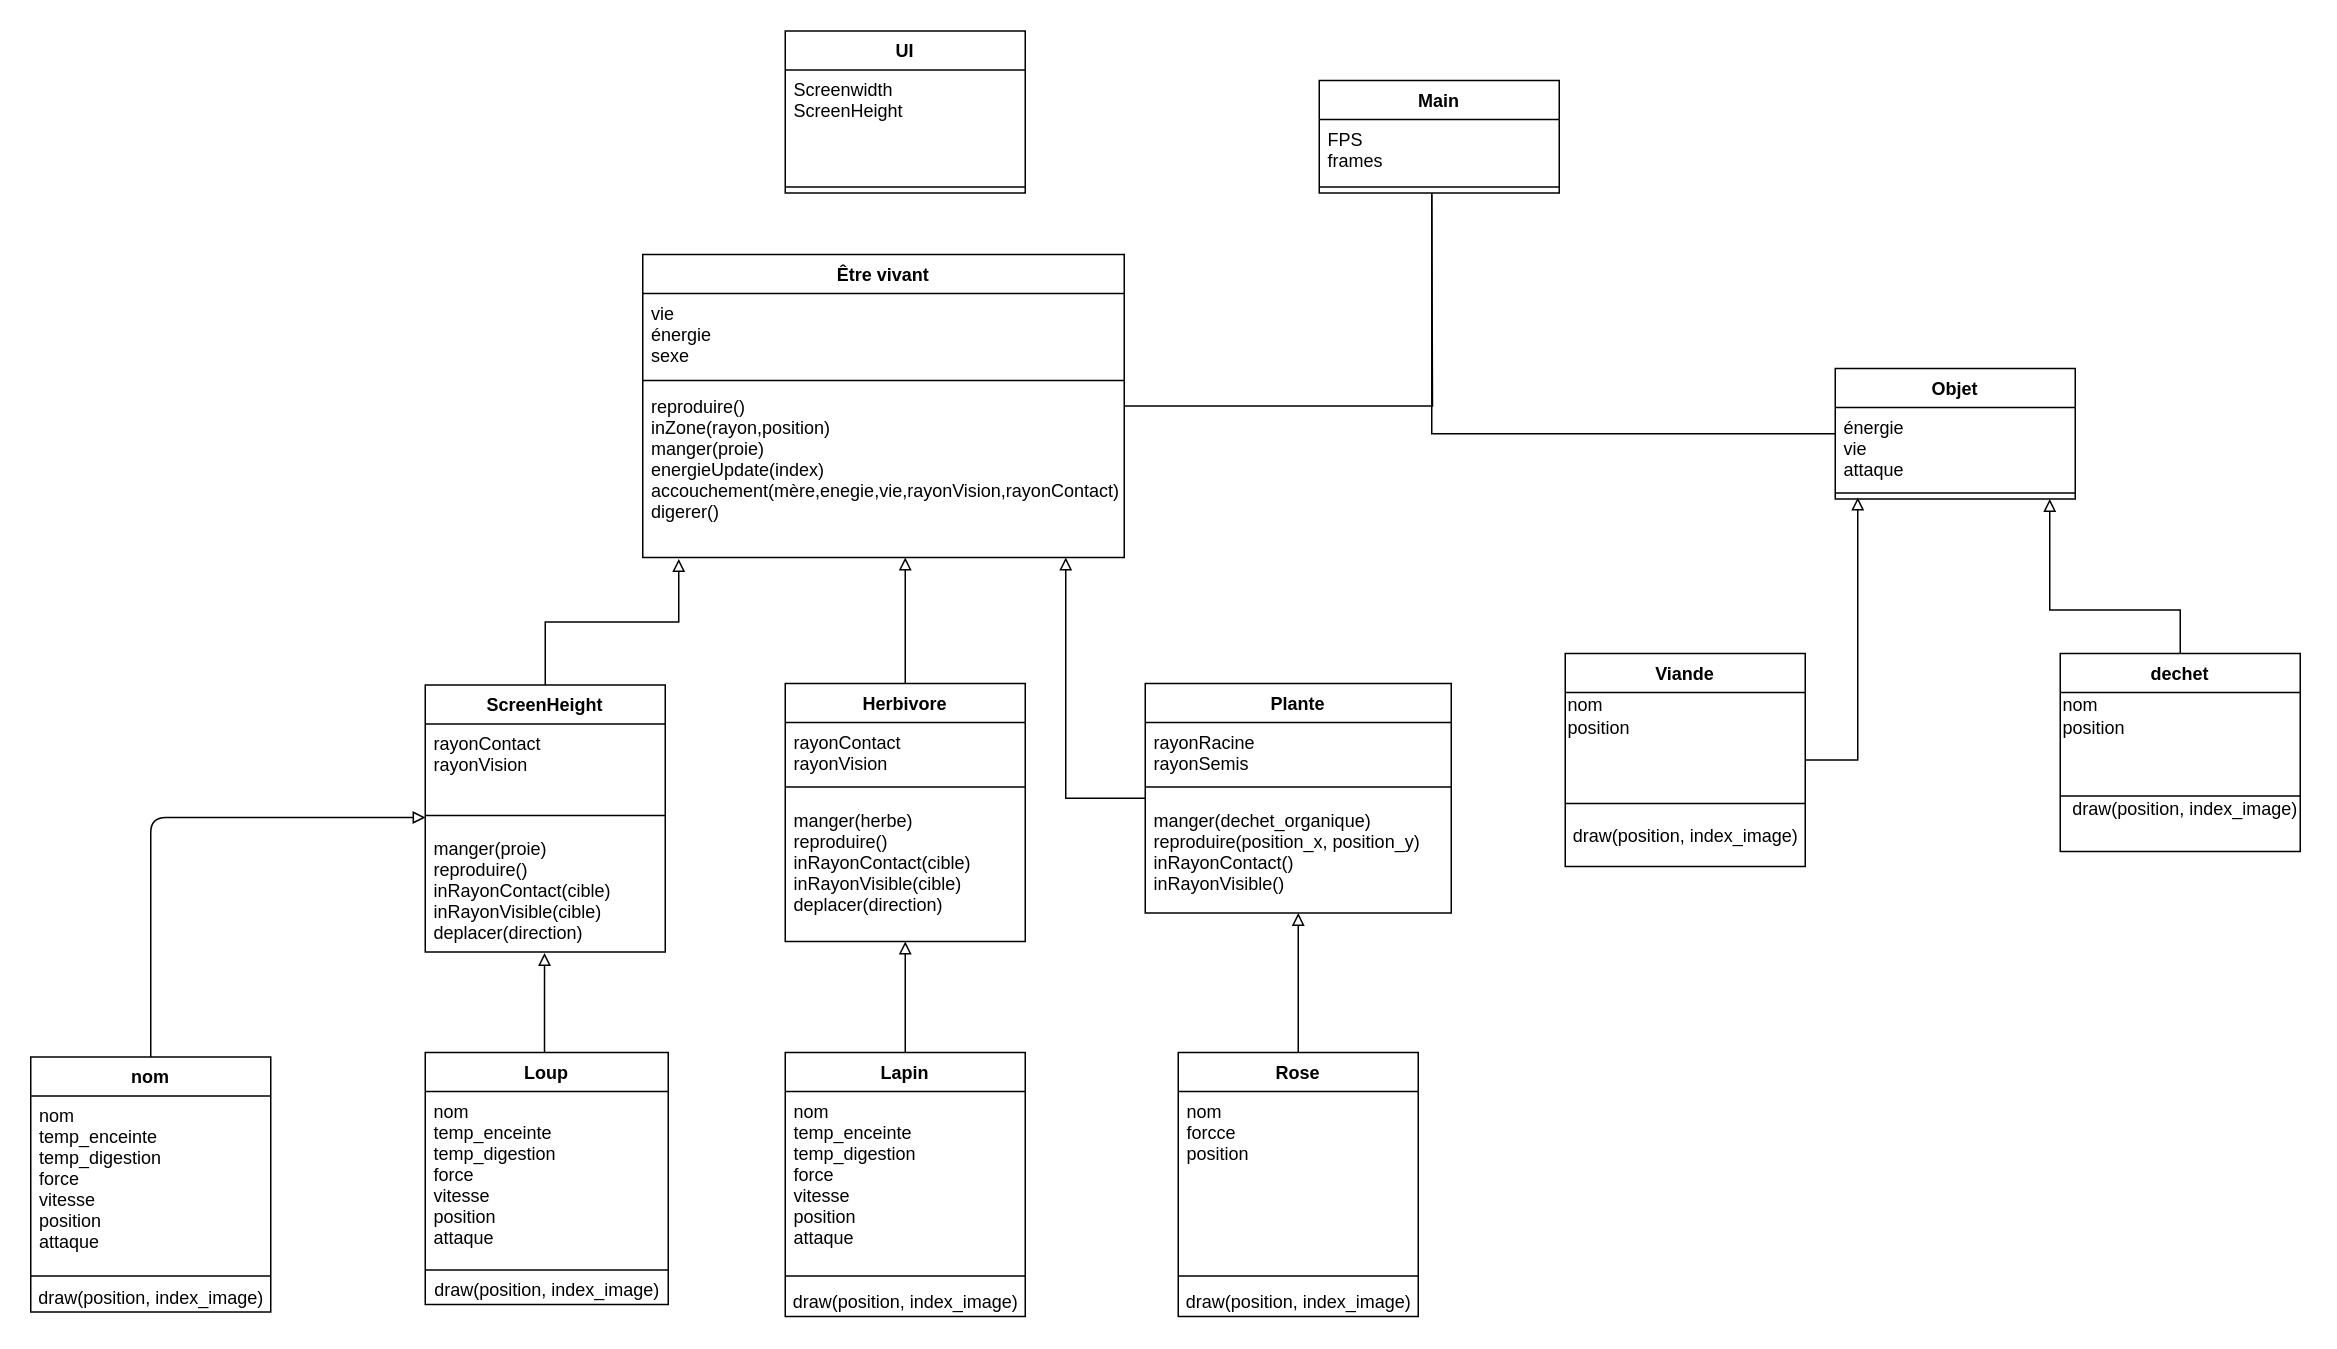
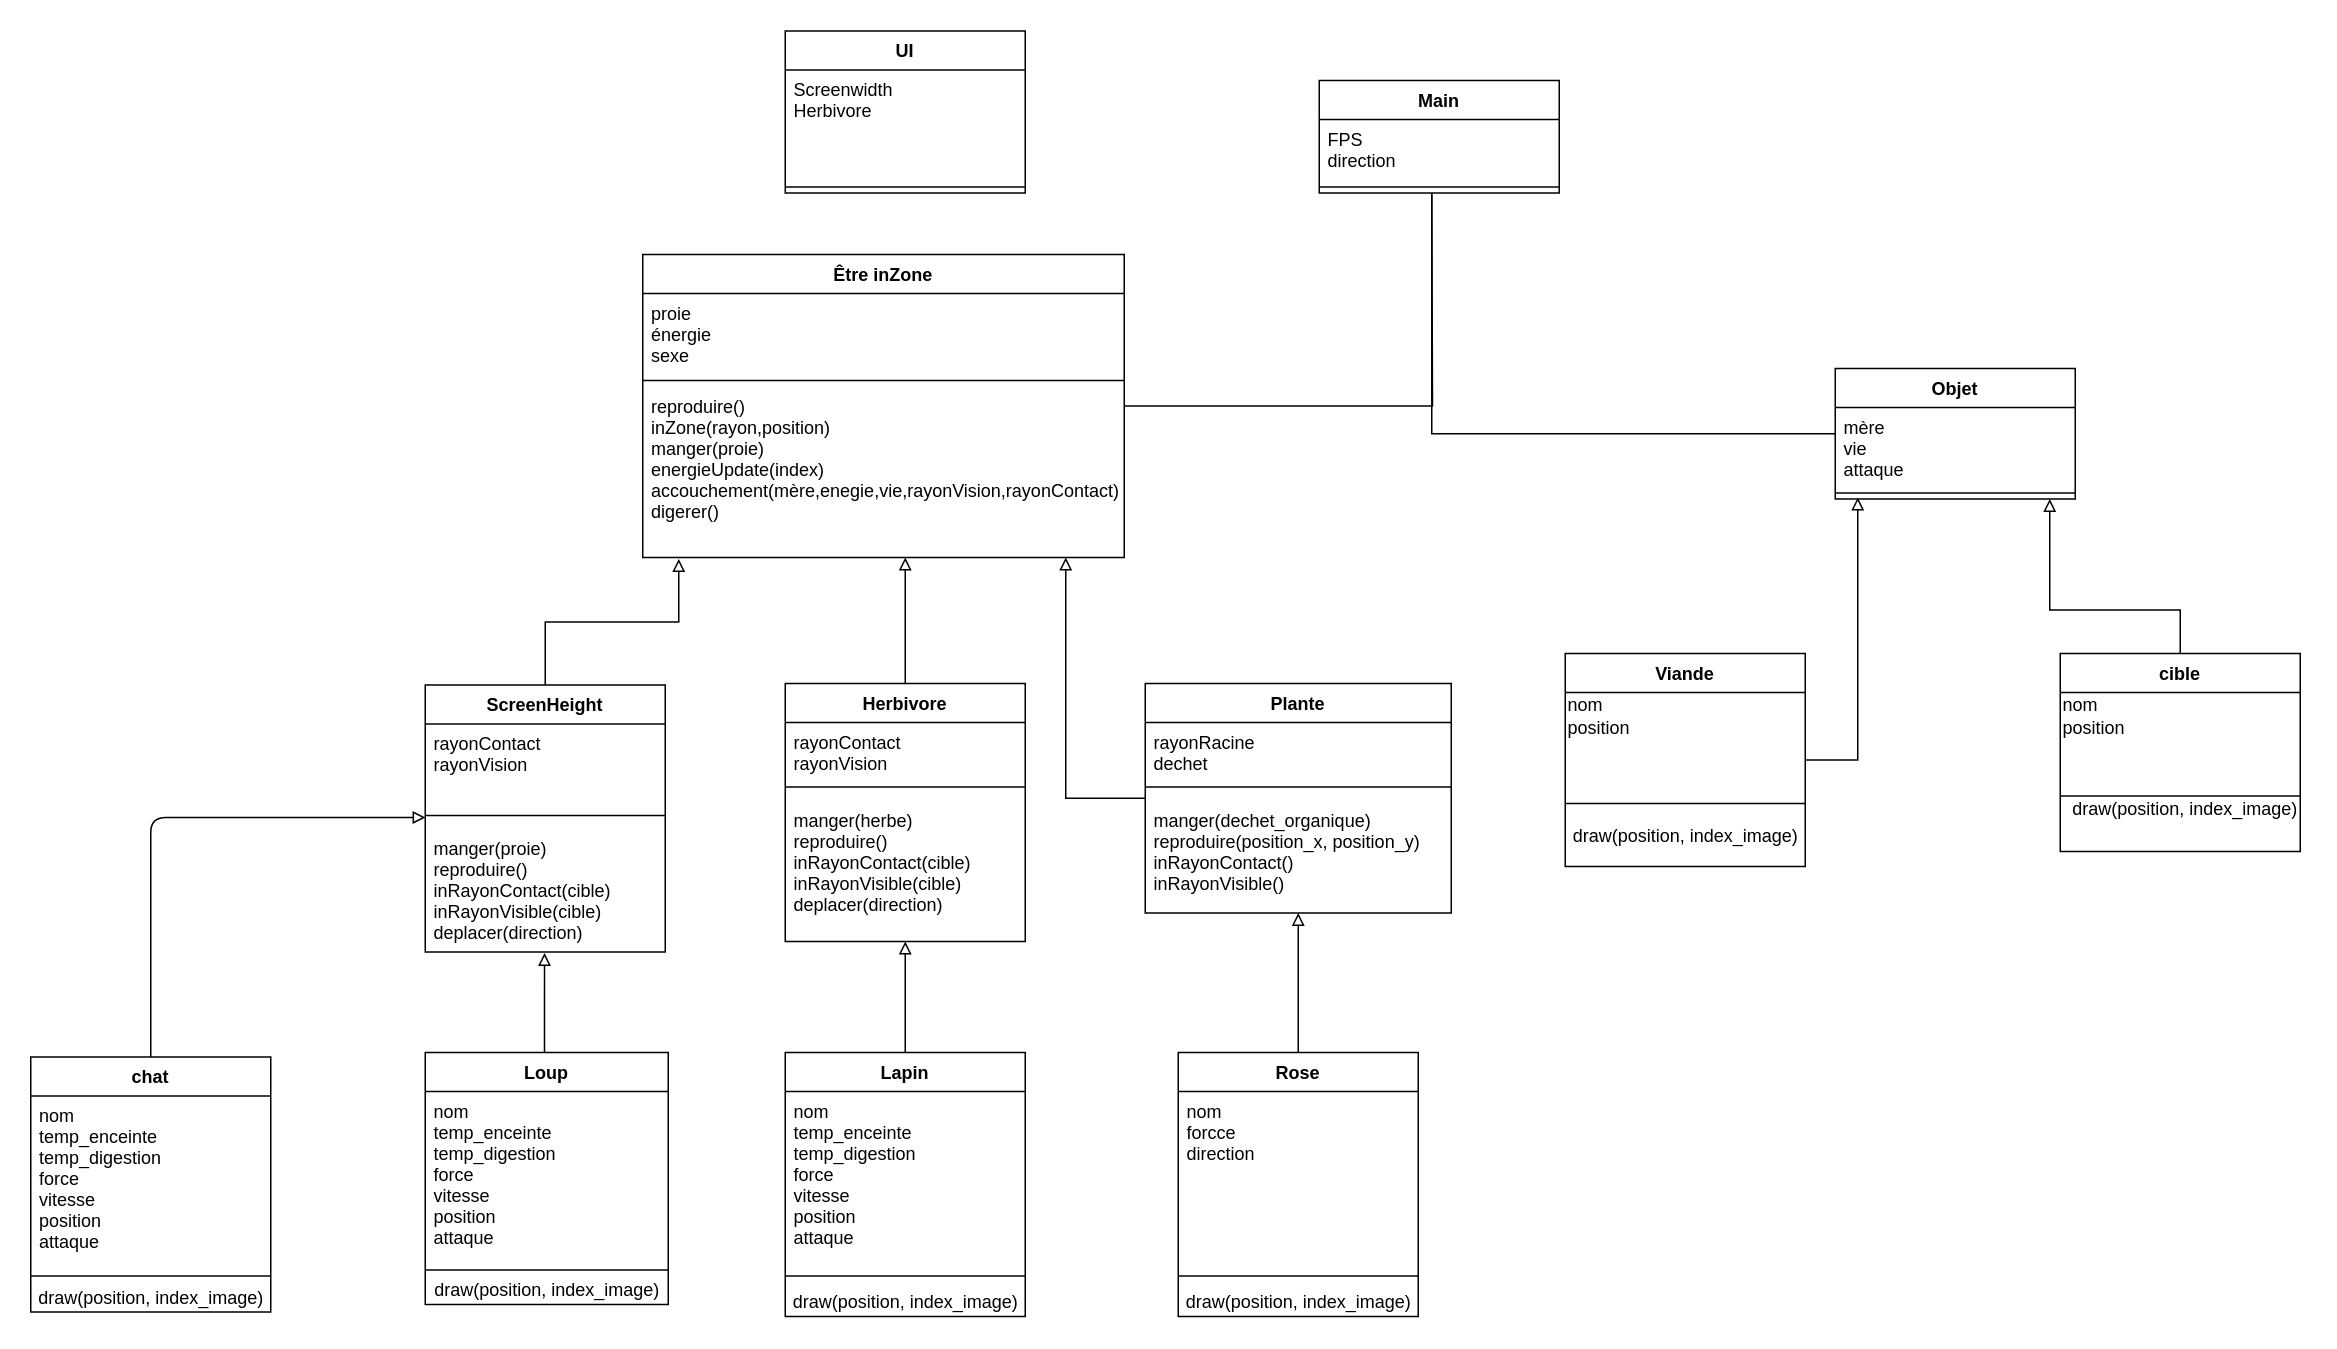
- <mxCell id="53" value="Screenwidth&#10;ScreenHeight" style="text;strokeColor=none;fillColor=none;align=left;verticalAlign=top;spacingLeft=4;spacingRight=4;overflow=hidden;rotatable=0;points=[[0,0.5],[1,0.5]];portConstraint=eastwest;rounded=0;" parent="52" vertex="1"><mxGeometry y="26" width="160" height="74" as="geometry" /></mxCell>
+ <mxCell id="53" value="Screenwidth&#10;Herbivore" style="text;strokeColor=none;fillColor=none;align=left;verticalAlign=top;spacingLeft=4;spacingRight=4;overflow=hidden;rotatable=0;points=[[0,0.5],[1,0.5]];portConstraint=eastwest;rounded=0;" parent="52" vertex="1"><mxGeometry y="26" width="160" height="74" as="geometry" /></mxCell>
- <mxCell id="50" value="FPS&#10;frames" style="text;strokeColor=none;fillColor=none;align=left;verticalAlign=top;spacingLeft=4;spacingRight=4;overflow=hidden;rotatable=0;points=[[0,0.5],[1,0.5]];portConstraint=eastwest;rounded=0;" parent="49" vertex="1"><mxGeometry y="26" width="160" height="41" as="geometry" /></mxCell>
+ <mxCell id="50" value="FPS&#10;direction" style="text;strokeColor=none;fillColor=none;align=left;verticalAlign=top;spacingLeft=4;spacingRight=4;overflow=hidden;rotatable=0;points=[[0,0.5],[1,0.5]];portConstraint=eastwest;rounded=0;" parent="49" vertex="1"><mxGeometry y="26" width="160" height="41" as="geometry" /></mxCell>
- <mxCell id="3" value="Être vivant" style="swimlane;fontStyle=1;align=center;verticalAlign=top;childLayout=stackLayout;horizontal=1;startSize=26;horizontalStack=0;resizeParent=1;resizeParentMax=0;resizeLast=0;collapsible=1;marginBottom=0;rounded=0;" parent="1" vertex="1"><mxGeometry x="428" y="169" width="321" height="202" as="geometry" /></mxCell>
+ <mxCell id="3" value="Être inZone" style="swimlane;fontStyle=1;align=center;verticalAlign=top;childLayout=stackLayout;horizontal=1;startSize=26;horizontalStack=0;resizeParent=1;resizeParentMax=0;resizeLast=0;collapsible=1;marginBottom=0;rounded=0;" parent="1" vertex="1"><mxGeometry x="428" y="169" width="321" height="202" as="geometry" /></mxCell>
- <mxCell id="4" value="vie&#10;énergie&#10;sexe&#10;" style="text;strokeColor=none;fillColor=none;align=left;verticalAlign=top;spacingLeft=4;spacingRight=4;overflow=hidden;rotatable=0;points=[[0,0.5],[1,0.5]];portConstraint=eastwest;rounded=0;" parent="3" vertex="1"><mxGeometry y="26" width="321" height="54" as="geometry" /></mxCell>
+ <mxCell id="4" value="proie&#10;énergie&#10;sexe&#10;" style="text;strokeColor=none;fillColor=none;align=left;verticalAlign=top;spacingLeft=4;spacingRight=4;overflow=hidden;rotatable=0;points=[[0,0.5],[1,0.5]];portConstraint=eastwest;rounded=0;" parent="3" vertex="1"><mxGeometry y="26" width="321" height="54" as="geometry" /></mxCell>
- <mxCell id="9" value="énergie&#10;vie&#10;attaque" style="text;strokeColor=none;fillColor=none;align=left;verticalAlign=top;spacingLeft=4;spacingRight=4;overflow=hidden;rotatable=0;points=[[0,0.5],[1,0.5]];portConstraint=eastwest;rounded=0;" parent="8" vertex="1"><mxGeometry y="26" width="160" height="53" as="geometry" /></mxCell>
+ <mxCell id="9" value="mère&#10;vie&#10;attaque" style="text;strokeColor=none;fillColor=none;align=left;verticalAlign=top;spacingLeft=4;spacingRight=4;overflow=hidden;rotatable=0;points=[[0,0.5],[1,0.5]];portConstraint=eastwest;rounded=0;" parent="8" vertex="1"><mxGeometry y="26" width="160" height="53" as="geometry" /></mxCell>
- <mxCell id="31" value="dechet" style="swimlane;fontStyle=1;align=center;verticalAlign=top;childLayout=stackLayout;horizontal=1;startSize=26;horizontalStack=0;resizeParent=1;resizeParentMax=0;resizeLast=0;collapsible=1;marginBottom=0;rounded=0;" parent="1" vertex="1"><mxGeometry x="1373" y="435" width="160" height="132" as="geometry" /></mxCell>
+ <mxCell id="31" value="cible" style="swimlane;fontStyle=1;align=center;verticalAlign=top;childLayout=stackLayout;horizontal=1;startSize=26;horizontalStack=0;resizeParent=1;resizeParentMax=0;resizeLast=0;collapsible=1;marginBottom=0;rounded=0;" parent="1" vertex="1"><mxGeometry x="1373" y="435" width="160" height="132" as="geometry" /></mxCell>
- <mxCell id="23" value="rayonRacine&#10;rayonSemis&#10;&#10;&#10;" style="text;strokeColor=none;fillColor=none;align=left;verticalAlign=top;spacingLeft=4;spacingRight=4;overflow=hidden;rotatable=0;points=[[0,0.5],[1,0.5]];portConstraint=eastwest;rounded=0;" parent="22" vertex="1"><mxGeometry y="26" width="204" height="34" as="geometry" /></mxCell>
+ <mxCell id="23" value="rayonRacine&#10;dechet&#10;&#10;&#10;" style="text;strokeColor=none;fillColor=none;align=left;verticalAlign=top;spacingLeft=4;spacingRight=4;overflow=hidden;rotatable=0;points=[[0,0.5],[1,0.5]];portConstraint=eastwest;rounded=0;" parent="22" vertex="1"><mxGeometry y="26" width="204" height="34" as="geometry" /></mxCell>
- <mxCell id="56" value="nom" style="swimlane;fontStyle=1;align=center;verticalAlign=top;childLayout=stackLayout;horizontal=1;startSize=26;horizontalStack=0;resizeParent=1;resizeParentMax=0;resizeLast=0;collapsible=1;marginBottom=0;rounded=0;" parent="1" vertex="1"><mxGeometry x="20" y="704" width="160" height="170" as="geometry"><mxRectangle x="330" y="800" width="60" height="26" as="alternateBounds" /></mxGeometry></mxCell>
+ <mxCell id="56" value="chat" style="swimlane;fontStyle=1;align=center;verticalAlign=top;childLayout=stackLayout;horizontal=1;startSize=26;horizontalStack=0;resizeParent=1;resizeParentMax=0;resizeLast=0;collapsible=1;marginBottom=0;rounded=0;" parent="1" vertex="1"><mxGeometry x="20" y="704" width="160" height="170" as="geometry"><mxRectangle x="330" y="800" width="60" height="26" as="alternateBounds" /></mxGeometry></mxCell>
- <mxCell id="46" value="nom&#10;forcce&#10;position" style="text;strokeColor=none;fillColor=none;align=left;verticalAlign=top;spacingLeft=4;spacingRight=4;overflow=hidden;rotatable=0;points=[[0,0.5],[1,0.5]];portConstraint=eastwest;rounded=0;" parent="45" vertex="1"><mxGeometry y="26" width="160" height="114" as="geometry" /></mxCell>
+ <mxCell id="46" value="nom&#10;forcce&#10;direction" style="text;strokeColor=none;fillColor=none;align=left;verticalAlign=top;spacingLeft=4;spacingRight=4;overflow=hidden;rotatable=0;points=[[0,0.5],[1,0.5]];portConstraint=eastwest;rounded=0;" parent="45" vertex="1"><mxGeometry y="26" width="160" height="114" as="geometry" /></mxCell>
